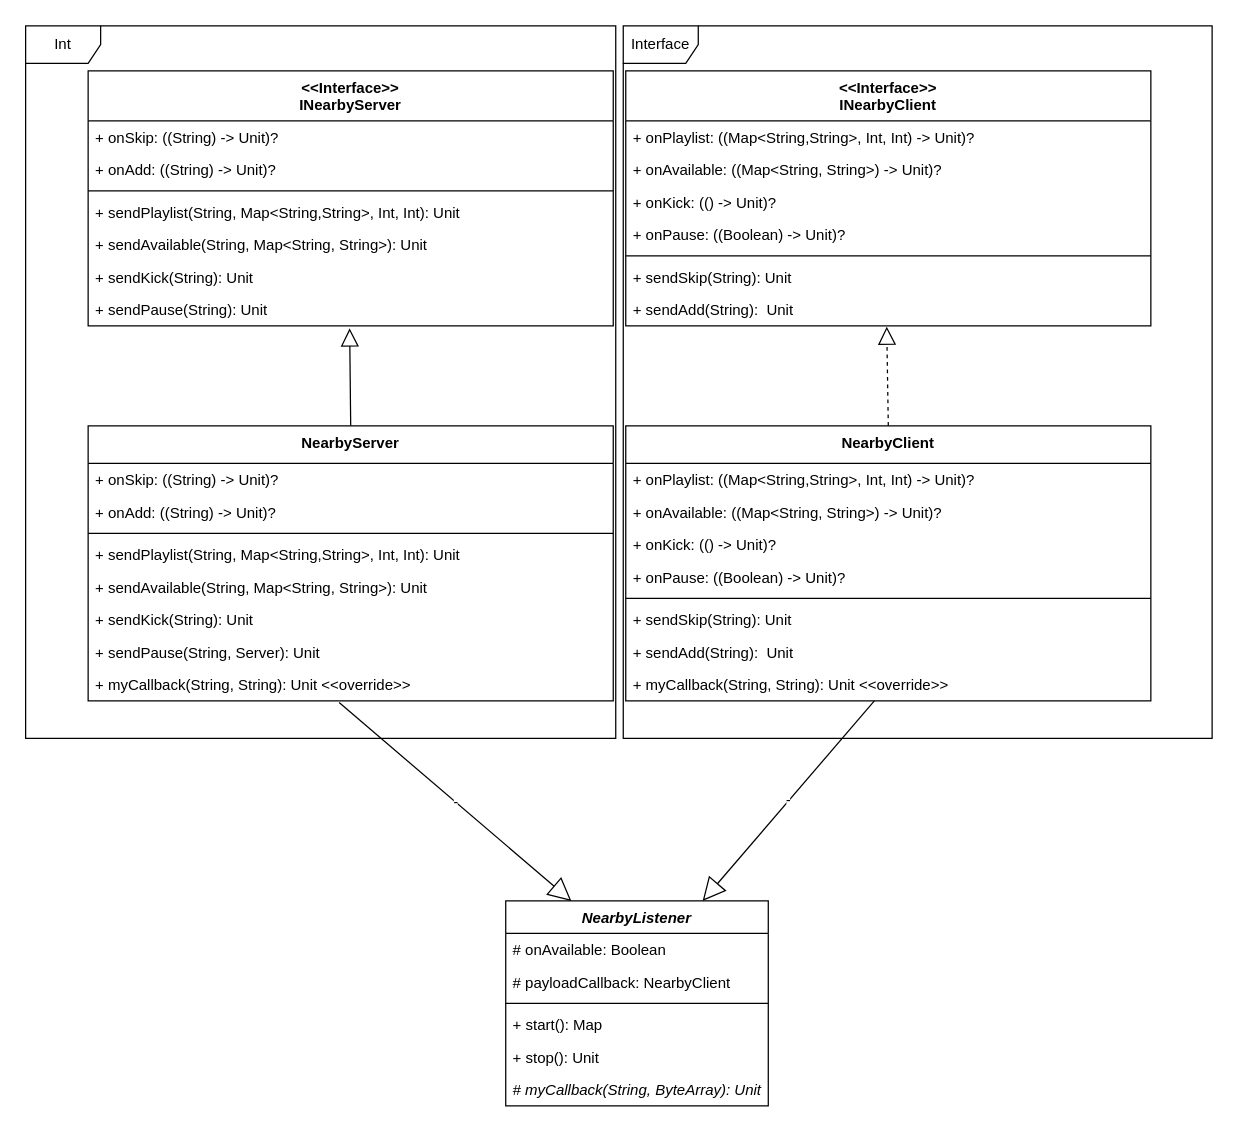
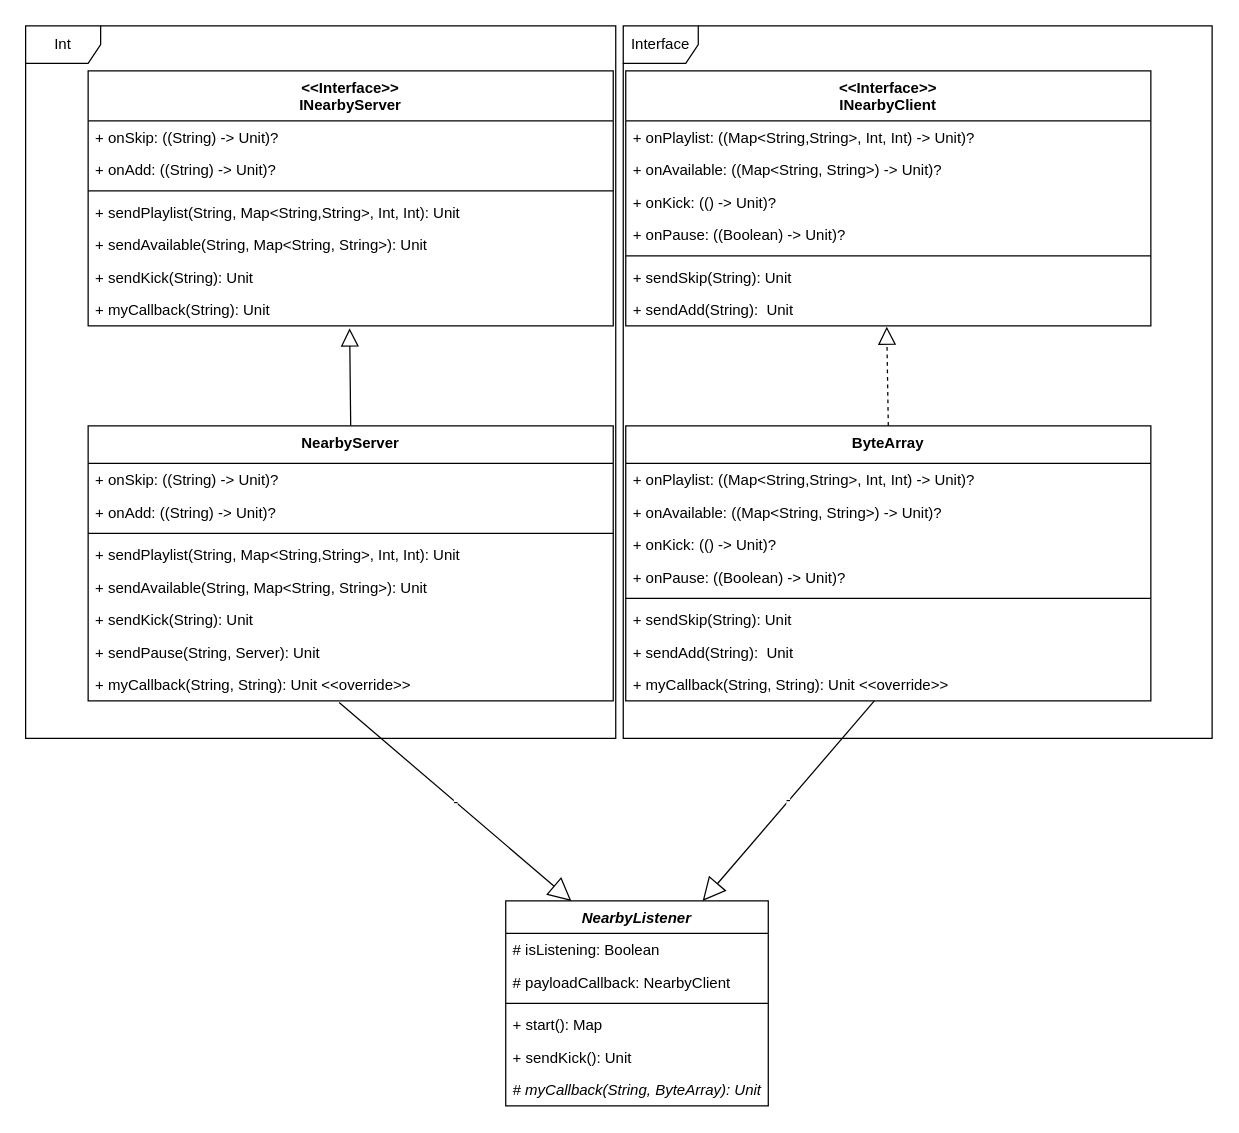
- <mxCell id="19" value="+ sendPause(String): Unit" style="text;strokeColor=none;fillColor=none;align=left;verticalAlign=top;spacingLeft=4;spacingRight=4;overflow=hidden;rotatable=0;points=[[0,0.5],[1,0.5]];portConstraint=eastwest;" vertex="1" parent="12"><mxGeometry y="178" width="420" height="26" as="geometry" /></mxCell>
+ <mxCell id="19" value="+ myCallback(String): Unit" style="text;strokeColor=none;fillColor=none;align=left;verticalAlign=top;spacingLeft=4;spacingRight=4;overflow=hidden;rotatable=0;points=[[0,0.5],[1,0.5]];portConstraint=eastwest;" vertex="1" parent="12"><mxGeometry y="178" width="420" height="26" as="geometry" /></mxCell>
- <mxCell id="38" value="NearbyClient" style="swimlane;fontStyle=1;align=center;verticalAlign=top;childLayout=stackLayout;horizontal=1;startSize=30;horizontalStack=0;resizeParent=1;resizeParentMax=0;resizeLast=0;collapsible=1;marginBottom=0;" vertex="1" parent="1"><mxGeometry x="500" y="340" width="420" height="220" as="geometry" /></mxCell>
+ <mxCell id="38" value="ByteArray" style="swimlane;fontStyle=1;align=center;verticalAlign=top;childLayout=stackLayout;horizontal=1;startSize=30;horizontalStack=0;resizeParent=1;resizeParentMax=0;resizeLast=0;collapsible=1;marginBottom=0;" vertex="1" parent="1"><mxGeometry x="500" y="340" width="420" height="220" as="geometry" /></mxCell>
- <mxCell id="5" value="# onAvailable: Boolean" style="text;strokeColor=none;fillColor=none;align=left;verticalAlign=top;spacingLeft=4;spacingRight=4;overflow=hidden;rotatable=0;points=[[0,0.5],[1,0.5]];portConstraint=eastwest;" vertex="1" parent="4"><mxGeometry y="26" width="210" height="26" as="geometry" /></mxCell>
+ <mxCell id="5" value="# isListening: Boolean" style="text;strokeColor=none;fillColor=none;align=left;verticalAlign=top;spacingLeft=4;spacingRight=4;overflow=hidden;rotatable=0;points=[[0,0.5],[1,0.5]];portConstraint=eastwest;" vertex="1" parent="4"><mxGeometry y="26" width="210" height="26" as="geometry" /></mxCell>
- <mxCell id="9" value="+ stop(): Unit" style="text;strokeColor=none;fillColor=none;align=left;verticalAlign=top;spacingLeft=4;spacingRight=4;overflow=hidden;rotatable=0;points=[[0,0.5],[1,0.5]];portConstraint=eastwest;" vertex="1" parent="4"><mxGeometry y="112" width="210" height="26" as="geometry" /></mxCell>
+ <mxCell id="9" value="+ sendKick(): Unit" style="text;strokeColor=none;fillColor=none;align=left;verticalAlign=top;spacingLeft=4;spacingRight=4;overflow=hidden;rotatable=0;points=[[0,0.5],[1,0.5]];portConstraint=eastwest;" vertex="1" parent="4"><mxGeometry y="112" width="210" height="26" as="geometry" /></mxCell>
